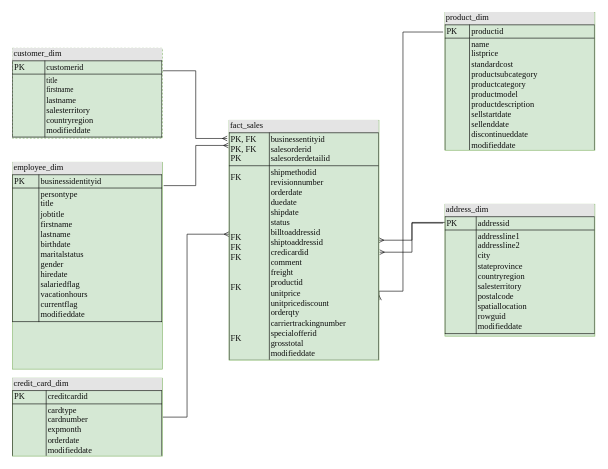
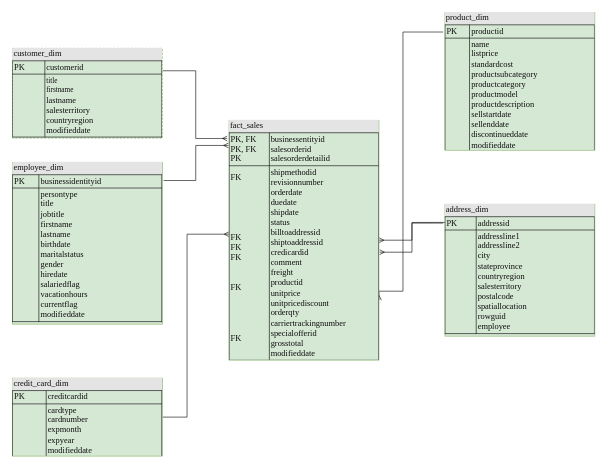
- <mxCell id="9" value="&lt;div style=&quot;box-sizing: border-box; width: 100%; background: rgb(228, 228, 228); padding: 2px; font-size: 14px;&quot;&gt;address_dim&lt;/div&gt;&lt;table border=&quot;1&quot; style=&quot;width: 100%; font-size: 14px; border: 1px solid rgb(3, 3, 3); border-collapse: collapse;&quot; cellpadding=&quot;2&quot; cellspacing=&quot;0&quot;&gt;&lt;tbody style=&quot;font-size: 14px;&quot;&gt;&lt;tr style=&quot;font-size: 14px;&quot;&gt;&lt;td style=&quot;font-size: 14px;&quot;&gt;PK&lt;/td&gt;&lt;td style=&quot;font-size: 14px;&quot;&gt;addressid&lt;/td&gt;&lt;/tr&gt;&lt;tr style=&quot;font-size: 14px;&quot;&gt;&lt;td style=&quot;font-size: 14px;&quot;&gt;&lt;br style=&quot;font-size: 14px;&quot;&gt;&lt;/td&gt;&lt;td style=&quot;font-size: 14px;&quot;&gt;&lt;span style=&quot;font-size: 14px;&quot;&gt;addressline1&lt;/span&gt;&lt;br style=&quot;font-size: 14px;&quot;&gt;&lt;span style=&quot;font-size: 14px;&quot;&gt;addressline2&lt;/span&gt;&lt;br style=&quot;font-size: 14px;&quot;&gt;&lt;span style=&quot;font-size: 14px;&quot;&gt;city&lt;/span&gt;&lt;br style=&quot;font-size: 14px;&quot;&gt;&lt;span style=&quot;font-size: 14px;&quot;&gt;stateprovince&lt;br style=&quot;font-size: 14px;&quot;&gt;&lt;/span&gt;countryregion&lt;br style=&quot;font-size: 14px;&quot;&gt;salesterritory&lt;br style=&quot;font-size: 14px;&quot;&gt;&lt;span style=&quot;font-size: 14px;&quot;&gt;postalcode&lt;/span&gt;&lt;br style=&quot;font-size: 14px;&quot;&gt;&lt;span style=&quot;font-size: 14px;&quot;&gt;spatiallocation&lt;/span&gt;&lt;br style=&quot;font-size: 14px;&quot;&gt;&lt;span style=&quot;font-size: 14px;&quot;&gt;rowguid&lt;/span&gt;&lt;br style=&quot;font-size: 14px;&quot;&gt;&lt;span style=&quot;font-size: 14px;&quot;&gt;modifieddate&lt;/span&gt;&lt;br style=&quot;font-size: 14px;&quot;&gt;&lt;/td&gt;&lt;/tr&gt;&lt;/tbody&gt;&lt;/table&gt;" style="verticalAlign=top;align=left;overflow=fill;html=1;rounded=0;shadow=0;comic=0;labelBackgroundColor=none;strokeWidth=1;fontFamily=Verdana;fontSize=14;fillColor=#d5e8d4;strokeColor=#82b366;fontColor=#0D0D0D;" parent="1" vertex="1"><mxGeometry x="741" y="340" width="250" height="220" as="geometry" /></mxCell>
+ <mxCell id="9" value="&lt;div style=&quot;box-sizing: border-box; width: 100%; background: rgb(228, 228, 228); padding: 2px; font-size: 14px;&quot;&gt;address_dim&lt;/div&gt;&lt;table border=&quot;1&quot; style=&quot;width: 100%; font-size: 14px; border: 1px solid rgb(3, 3, 3); border-collapse: collapse;&quot; cellpadding=&quot;2&quot; cellspacing=&quot;0&quot;&gt;&lt;tbody style=&quot;font-size: 14px;&quot;&gt;&lt;tr style=&quot;font-size: 14px;&quot;&gt;&lt;td style=&quot;font-size: 14px;&quot;&gt;PK&lt;/td&gt;&lt;td style=&quot;font-size: 14px;&quot;&gt;addressid&lt;/td&gt;&lt;/tr&gt;&lt;tr style=&quot;font-size: 14px;&quot;&gt;&lt;td style=&quot;font-size: 14px;&quot;&gt;&lt;br style=&quot;font-size: 14px;&quot;&gt;&lt;/td&gt;&lt;td style=&quot;font-size: 14px;&quot;&gt;&lt;span style=&quot;font-size: 14px;&quot;&gt;addressline1&lt;/span&gt;&lt;br style=&quot;font-size: 14px;&quot;&gt;&lt;span style=&quot;font-size: 14px;&quot;&gt;addressline2&lt;/span&gt;&lt;br style=&quot;font-size: 14px;&quot;&gt;&lt;span style=&quot;font-size: 14px;&quot;&gt;city&lt;/span&gt;&lt;br style=&quot;font-size: 14px;&quot;&gt;&lt;span style=&quot;font-size: 14px;&quot;&gt;stateprovince&lt;br style=&quot;font-size: 14px;&quot;&gt;&lt;/span&gt;countryregion&lt;br style=&quot;font-size: 14px;&quot;&gt;salesterritory&lt;br style=&quot;font-size: 14px;&quot;&gt;&lt;span style=&quot;font-size: 14px;&quot;&gt;postalcode&lt;/span&gt;&lt;br style=&quot;font-size: 14px;&quot;&gt;&lt;span style=&quot;font-size: 14px;&quot;&gt;spatiallocation&lt;/span&gt;&lt;br style=&quot;font-size: 14px;&quot;&gt;&lt;span style=&quot;font-size: 14px;&quot;&gt;rowguid&lt;/span&gt;&lt;br style=&quot;font-size: 14px;&quot;&gt;&lt;span style=&quot;font-size: 14px;&quot;&gt;employee&lt;/span&gt;&lt;br style=&quot;font-size: 14px;&quot;&gt;&lt;/td&gt;&lt;/tr&gt;&lt;/tbody&gt;&lt;/table&gt;" style="verticalAlign=top;align=left;overflow=fill;html=1;rounded=0;shadow=0;comic=0;labelBackgroundColor=none;strokeWidth=1;fontFamily=Verdana;fontSize=14;fillColor=#d5e8d4;strokeColor=#82b366;fontColor=#0D0D0D;" parent="1" vertex="1"><mxGeometry x="741" y="340" width="250" height="220" as="geometry" /></mxCell>
- <mxCell id="12" value="&lt;div style=&quot;box-sizing: border-box; width: 100%; background: rgb(228, 228, 228); padding: 2px; font-size: 14px;&quot;&gt;employee_dim&lt;/div&gt;&lt;table border=&quot;1&quot; style=&quot;width: 100%; font-size: 14px; border: 1px solid rgb(3, 3, 3); border-collapse: collapse;&quot; cellpadding=&quot;2&quot; cellspacing=&quot;0&quot;&gt;&lt;tbody style=&quot;font-size: 14px;&quot;&gt;&lt;tr style=&quot;font-size: 14px;&quot;&gt;&lt;td style=&quot;font-size: 14px;&quot;&gt;PK&lt;/td&gt;&lt;td style=&quot;font-size: 14px;&quot;&gt;businessidentityid&lt;/td&gt;&lt;/tr&gt;&lt;tr style=&quot;font-size: 14px;&quot;&gt;&lt;td style=&quot;font-size: 14px;&quot;&gt;&lt;br style=&quot;font-size: 14px;&quot;&gt;&lt;/td&gt;&lt;td style=&quot;font-size: 14px;&quot;&gt;persontype&lt;br&gt;title&lt;br&gt;jobtitle&lt;br&gt;firstname&lt;br&gt;lastname&lt;br&gt;birthdate&lt;br&gt;maritalstatus&lt;br&gt;gender&lt;br&gt;hiredate&lt;br&gt;salariedflag&lt;br&gt;vacationhours&lt;br&gt;currentflag&lt;br&gt;modifieddate&lt;/td&gt;&lt;/tr&gt;&lt;/tbody&gt;&lt;/table&gt;" style="verticalAlign=top;align=left;overflow=fill;html=1;rounded=0;shadow=0;comic=0;labelBackgroundColor=none;strokeWidth=1;fontFamily=Verdana;fontSize=14;fillColor=#d5e8d4;strokeColor=#82b366;fontColor=#0D0D0D;" parent="1" vertex="1"><mxGeometry x="20" y="270" width="250" height="345" as="geometry" /></mxCell>
+ <mxCell id="12" value="&lt;div style=&quot;box-sizing: border-box; width: 100%; background: rgb(228, 228, 228); padding: 2px; font-size: 14px;&quot;&gt;employee_dim&lt;/div&gt;&lt;table border=&quot;1&quot; style=&quot;width: 100%; font-size: 14px; border: 1px solid rgb(3, 3, 3); border-collapse: collapse;&quot; cellpadding=&quot;2&quot; cellspacing=&quot;0&quot;&gt;&lt;tbody style=&quot;font-size: 14px;&quot;&gt;&lt;tr style=&quot;font-size: 14px;&quot;&gt;&lt;td style=&quot;font-size: 14px;&quot;&gt;PK&lt;/td&gt;&lt;td style=&quot;font-size: 14px;&quot;&gt;businessidentityid&lt;/td&gt;&lt;/tr&gt;&lt;tr style=&quot;font-size: 14px;&quot;&gt;&lt;td style=&quot;font-size: 14px;&quot;&gt;&lt;br style=&quot;font-size: 14px;&quot;&gt;&lt;/td&gt;&lt;td style=&quot;font-size: 14px;&quot;&gt;persontype&lt;br&gt;title&lt;br&gt;jobtitle&lt;br&gt;firstname&lt;br&gt;lastname&lt;br&gt;birthdate&lt;br&gt;maritalstatus&lt;br&gt;gender&lt;br&gt;hiredate&lt;br&gt;salariedflag&lt;br&gt;vacationhours&lt;br&gt;currentflag&lt;br&gt;modifieddate&lt;/td&gt;&lt;/tr&gt;&lt;/tbody&gt;&lt;/table&gt;" style="verticalAlign=top;align=left;overflow=fill;html=1;rounded=0;shadow=0;comic=0;labelBackgroundColor=none;strokeWidth=1;fontFamily=Verdana;fontSize=14;fillColor=#d5e8d4;strokeColor=#82b366;fontColor=#0D0D0D;" parent="1" vertex="1"><mxGeometry x="20" y="270" width="250" height="270" as="geometry" /></mxCell>
- <mxCell id="13" value="&lt;div style=&quot;box-sizing: border-box; width: 100%; background: rgb(228, 228, 228); padding: 2px; font-size: 14px;&quot;&gt;credit_card_dim&lt;/div&gt;&lt;table border=&quot;1&quot; style=&quot;width: 100%; font-size: 14px; border: 1px solid rgb(3, 3, 3); border-collapse: collapse;&quot; cellpadding=&quot;2&quot; cellspacing=&quot;0&quot;&gt;&lt;tbody style=&quot;font-size: 14px;&quot;&gt;&lt;tr style=&quot;font-size: 14px;&quot;&gt;&lt;td style=&quot;font-size: 14px;&quot;&gt;PK&lt;/td&gt;&lt;td style=&quot;font-size: 14px;&quot;&gt;creditcardid&lt;/td&gt;&lt;/tr&gt;&lt;tr style=&quot;font-size: 14px;&quot;&gt;&lt;td style=&quot;font-size: 14px;&quot;&gt;&lt;br&gt;&lt;/td&gt;&lt;td style=&quot;font-size: 14px;&quot;&gt;cardtype&lt;br&gt;cardnumber&lt;br&gt;expmonth&lt;br&gt;orderdate&lt;br&gt;modifieddate&lt;/td&gt;&lt;/tr&gt;&lt;/tbody&gt;&lt;/table&gt;" style="verticalAlign=top;align=left;overflow=fill;html=1;rounded=0;shadow=0;comic=0;labelBackgroundColor=none;strokeWidth=1;fontFamily=Verdana;fontSize=14;fillColor=#d5e8d4;strokeColor=#82b366;fontColor=#0D0D0D;" parent="1" vertex="1"><mxGeometry x="20" y="630" width="250" height="130" as="geometry" /></mxCell>
+ <mxCell id="13" value="&lt;div style=&quot;box-sizing: border-box; width: 100%; background: rgb(228, 228, 228); padding: 2px; font-size: 14px;&quot;&gt;credit_card_dim&lt;/div&gt;&lt;table border=&quot;1&quot; style=&quot;width: 100%; font-size: 14px; border: 1px solid rgb(3, 3, 3); border-collapse: collapse;&quot; cellpadding=&quot;2&quot; cellspacing=&quot;0&quot;&gt;&lt;tbody style=&quot;font-size: 14px;&quot;&gt;&lt;tr style=&quot;font-size: 14px;&quot;&gt;&lt;td style=&quot;font-size: 14px;&quot;&gt;PK&lt;/td&gt;&lt;td style=&quot;font-size: 14px;&quot;&gt;creditcardid&lt;/td&gt;&lt;/tr&gt;&lt;tr style=&quot;font-size: 14px;&quot;&gt;&lt;td style=&quot;font-size: 14px;&quot;&gt;&lt;br&gt;&lt;/td&gt;&lt;td style=&quot;font-size: 14px;&quot;&gt;cardtype&lt;br&gt;cardnumber&lt;br&gt;expmonth&lt;br&gt;expyear&lt;br&gt;modifieddate&lt;/td&gt;&lt;/tr&gt;&lt;/tbody&gt;&lt;/table&gt;" style="verticalAlign=top;align=left;overflow=fill;html=1;rounded=0;shadow=0;comic=0;labelBackgroundColor=none;strokeWidth=1;fontFamily=Verdana;fontSize=14;fillColor=#d5e8d4;strokeColor=#82b366;fontColor=#0D0D0D;" parent="1" vertex="1"><mxGeometry x="20" y="630" width="250" height="130" as="geometry" /></mxCell>
